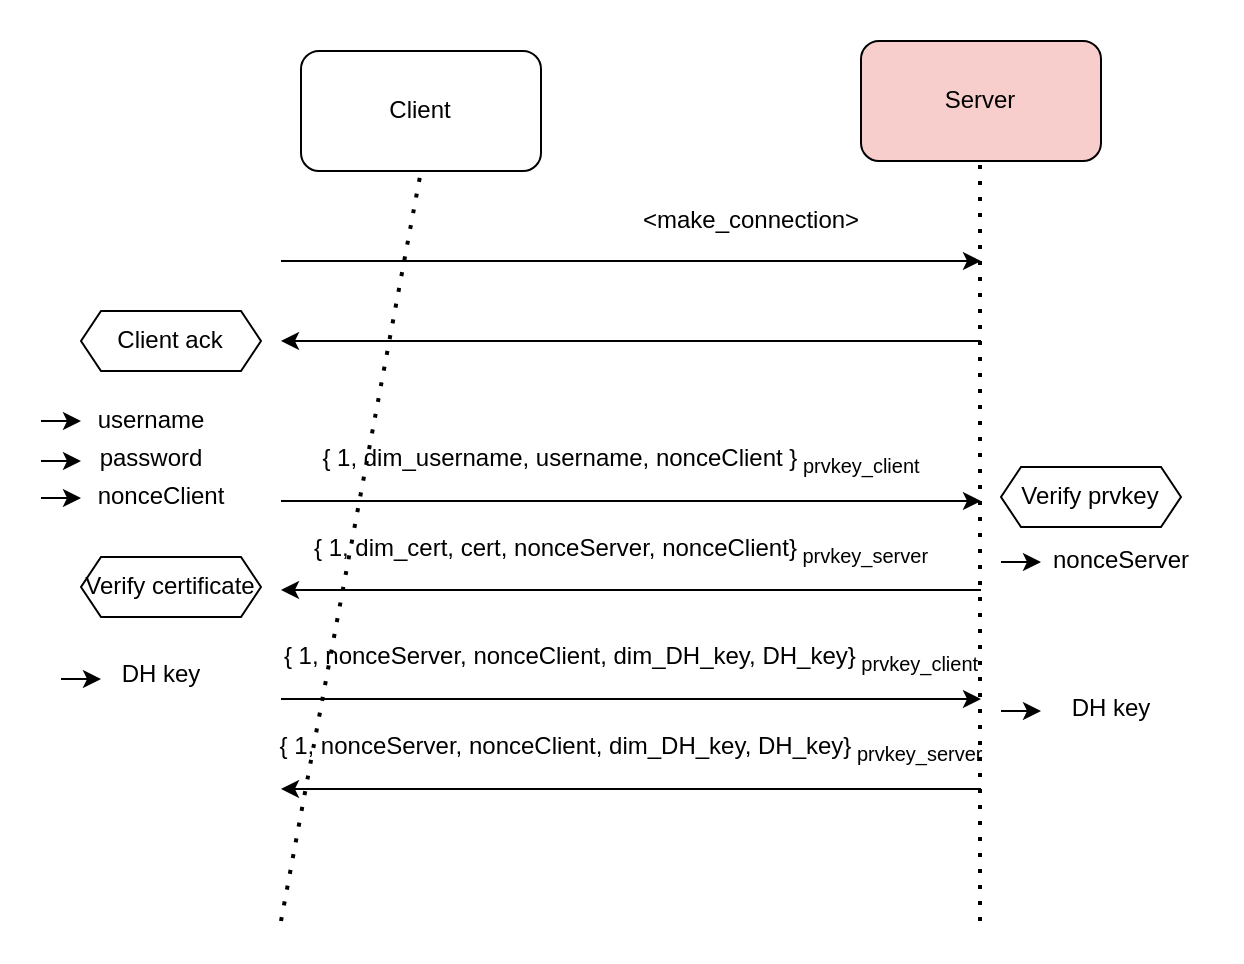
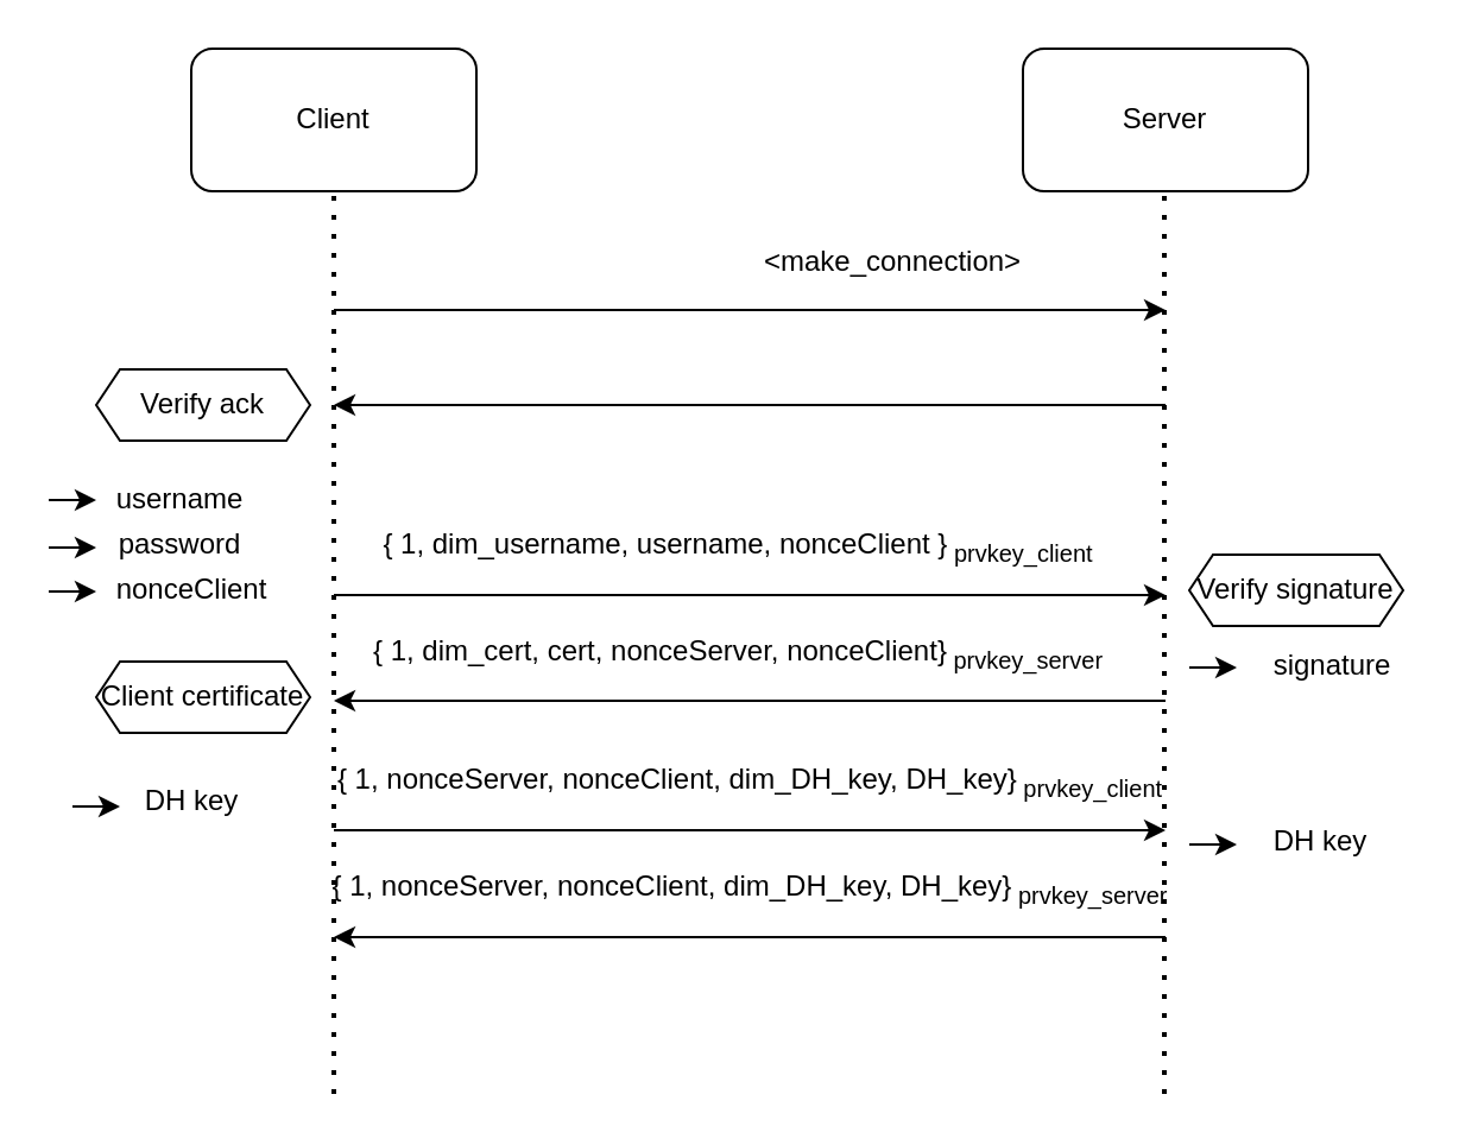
- <mxCell id="3" value="Server" style="rounded=1;whiteSpace=wrap;html=1;fillColor=#f8cecc;" vertex="1" parent="1"><mxGeometry x="430" y="20" width="120" height="60" as="geometry" /></mxCell>
+ <mxCell id="3" value="Server" style="rounded=1;whiteSpace=wrap;html=1;" vertex="1" parent="1"><mxGeometry x="430" y="20" width="120" height="60" as="geometry" /></mxCell>
- <mxCell id="2" value="Client" style="rounded=1;whiteSpace=wrap;html=1;" vertex="1" parent="1"><mxGeometry x="150" y="25" width="120" height="60" as="geometry" /></mxCell>
+ <mxCell id="2" value="Client" style="rounded=1;whiteSpace=wrap;html=1;" vertex="1" parent="1"><mxGeometry x="80" y="20" width="120" height="60" as="geometry" /></mxCell>
- <mxCell id="9" value="Client ack" style="shape=hexagon;perimeter=hexagonPerimeter2;whiteSpace=wrap;html=1;fixedSize=1;size=10;" vertex="1" parent="1"><mxGeometry x="40" y="155" width="90" height="30" as="geometry" /></mxCell>
+ <mxCell id="9" value="Verify ack" style="shape=hexagon;perimeter=hexagonPerimeter2;whiteSpace=wrap;html=1;fixedSize=1;size=10;" vertex="1" parent="1"><mxGeometry x="40" y="155" width="90" height="30" as="geometry" /></mxCell>
- <mxCell id="18" value="Verify prvkey" style="shape=hexagon;perimeter=hexagonPerimeter2;whiteSpace=wrap;html=1;fixedSize=1;size=10;" vertex="1" parent="1"><mxGeometry x="500" y="233" width="90" height="30" as="geometry" /></mxCell>
+ <mxCell id="18" value="Verify signature" style="shape=hexagon;perimeter=hexagonPerimeter2;whiteSpace=wrap;html=1;fixedSize=1;size=10;" vertex="1" parent="1"><mxGeometry x="500" y="233" width="90" height="30" as="geometry" /></mxCell>
- <mxCell id="19" value="nonceServer" style="text;html=1;align=center;verticalAlign=middle;resizable=0;points=[];autosize=1;strokeColor=none;fillColor=none;" vertex="1" parent="1"><mxGeometry x="520" y="270" width="80" height="20" as="geometry" /></mxCell>
+ <mxCell id="19" value="signature" style="text;html=1;align=center;verticalAlign=middle;resizable=0;points=[];autosize=1;strokeColor=none;fillColor=none;" vertex="1" parent="1"><mxGeometry x="520" y="270" width="80" height="20" as="geometry" /></mxCell>
- <mxCell id="23" value="Verify certificate" style="shape=hexagon;perimeter=hexagonPerimeter2;whiteSpace=wrap;html=1;fixedSize=1;size=10;" vertex="1" parent="1"><mxGeometry x="40" y="278" width="90" height="30" as="geometry" /></mxCell>
+ <mxCell id="23" value="Client certificate" style="shape=hexagon;perimeter=hexagonPerimeter2;whiteSpace=wrap;html=1;fixedSize=1;size=10;" vertex="1" parent="1"><mxGeometry x="40" y="278" width="90" height="30" as="geometry" /></mxCell>
